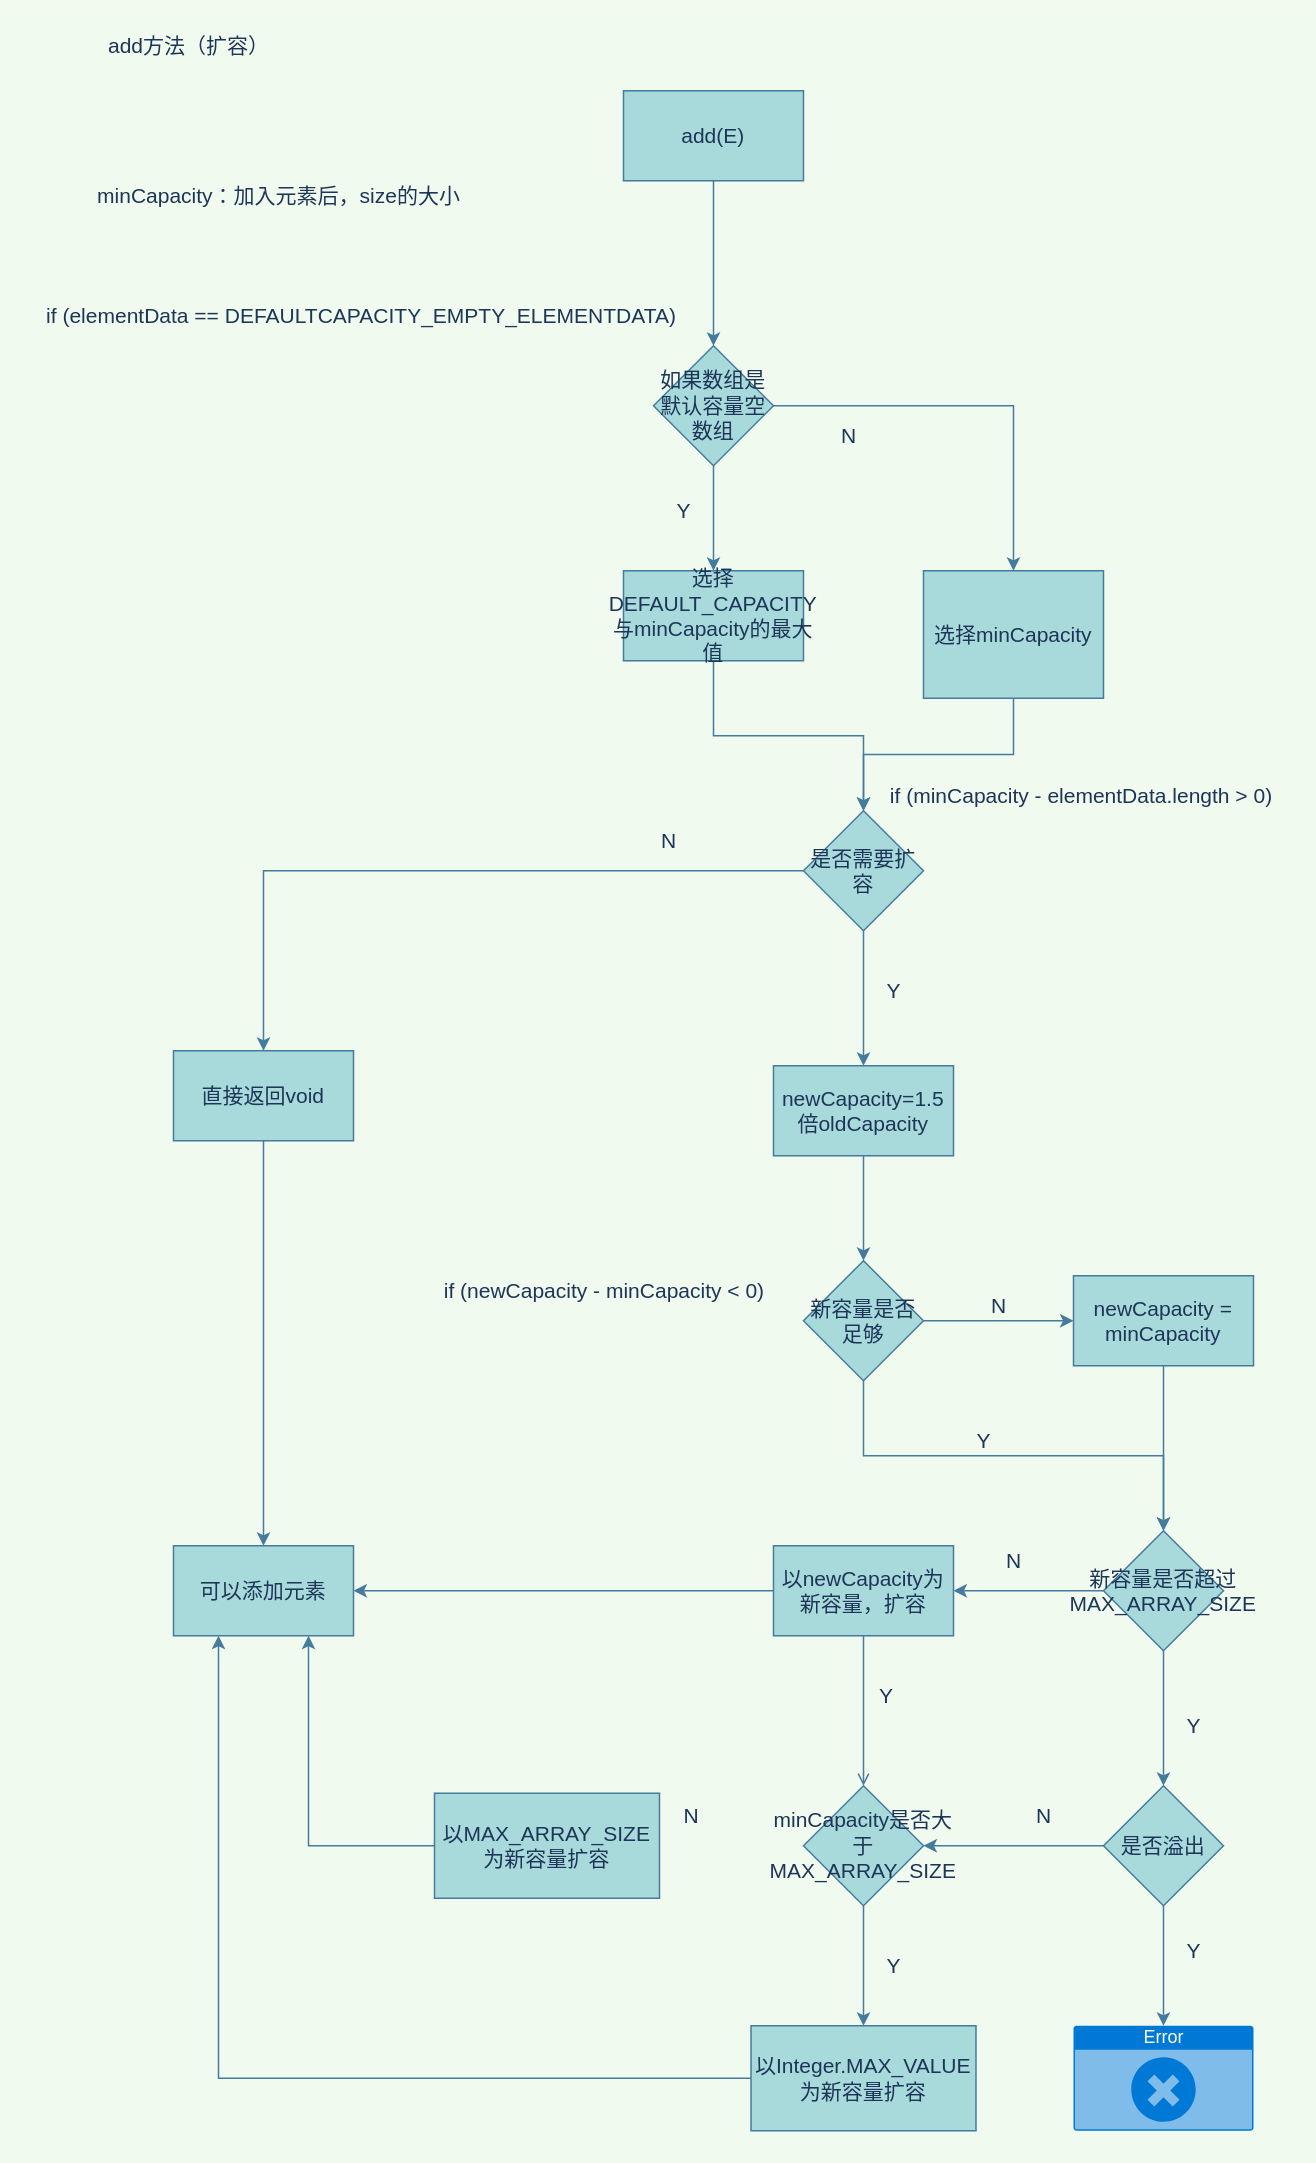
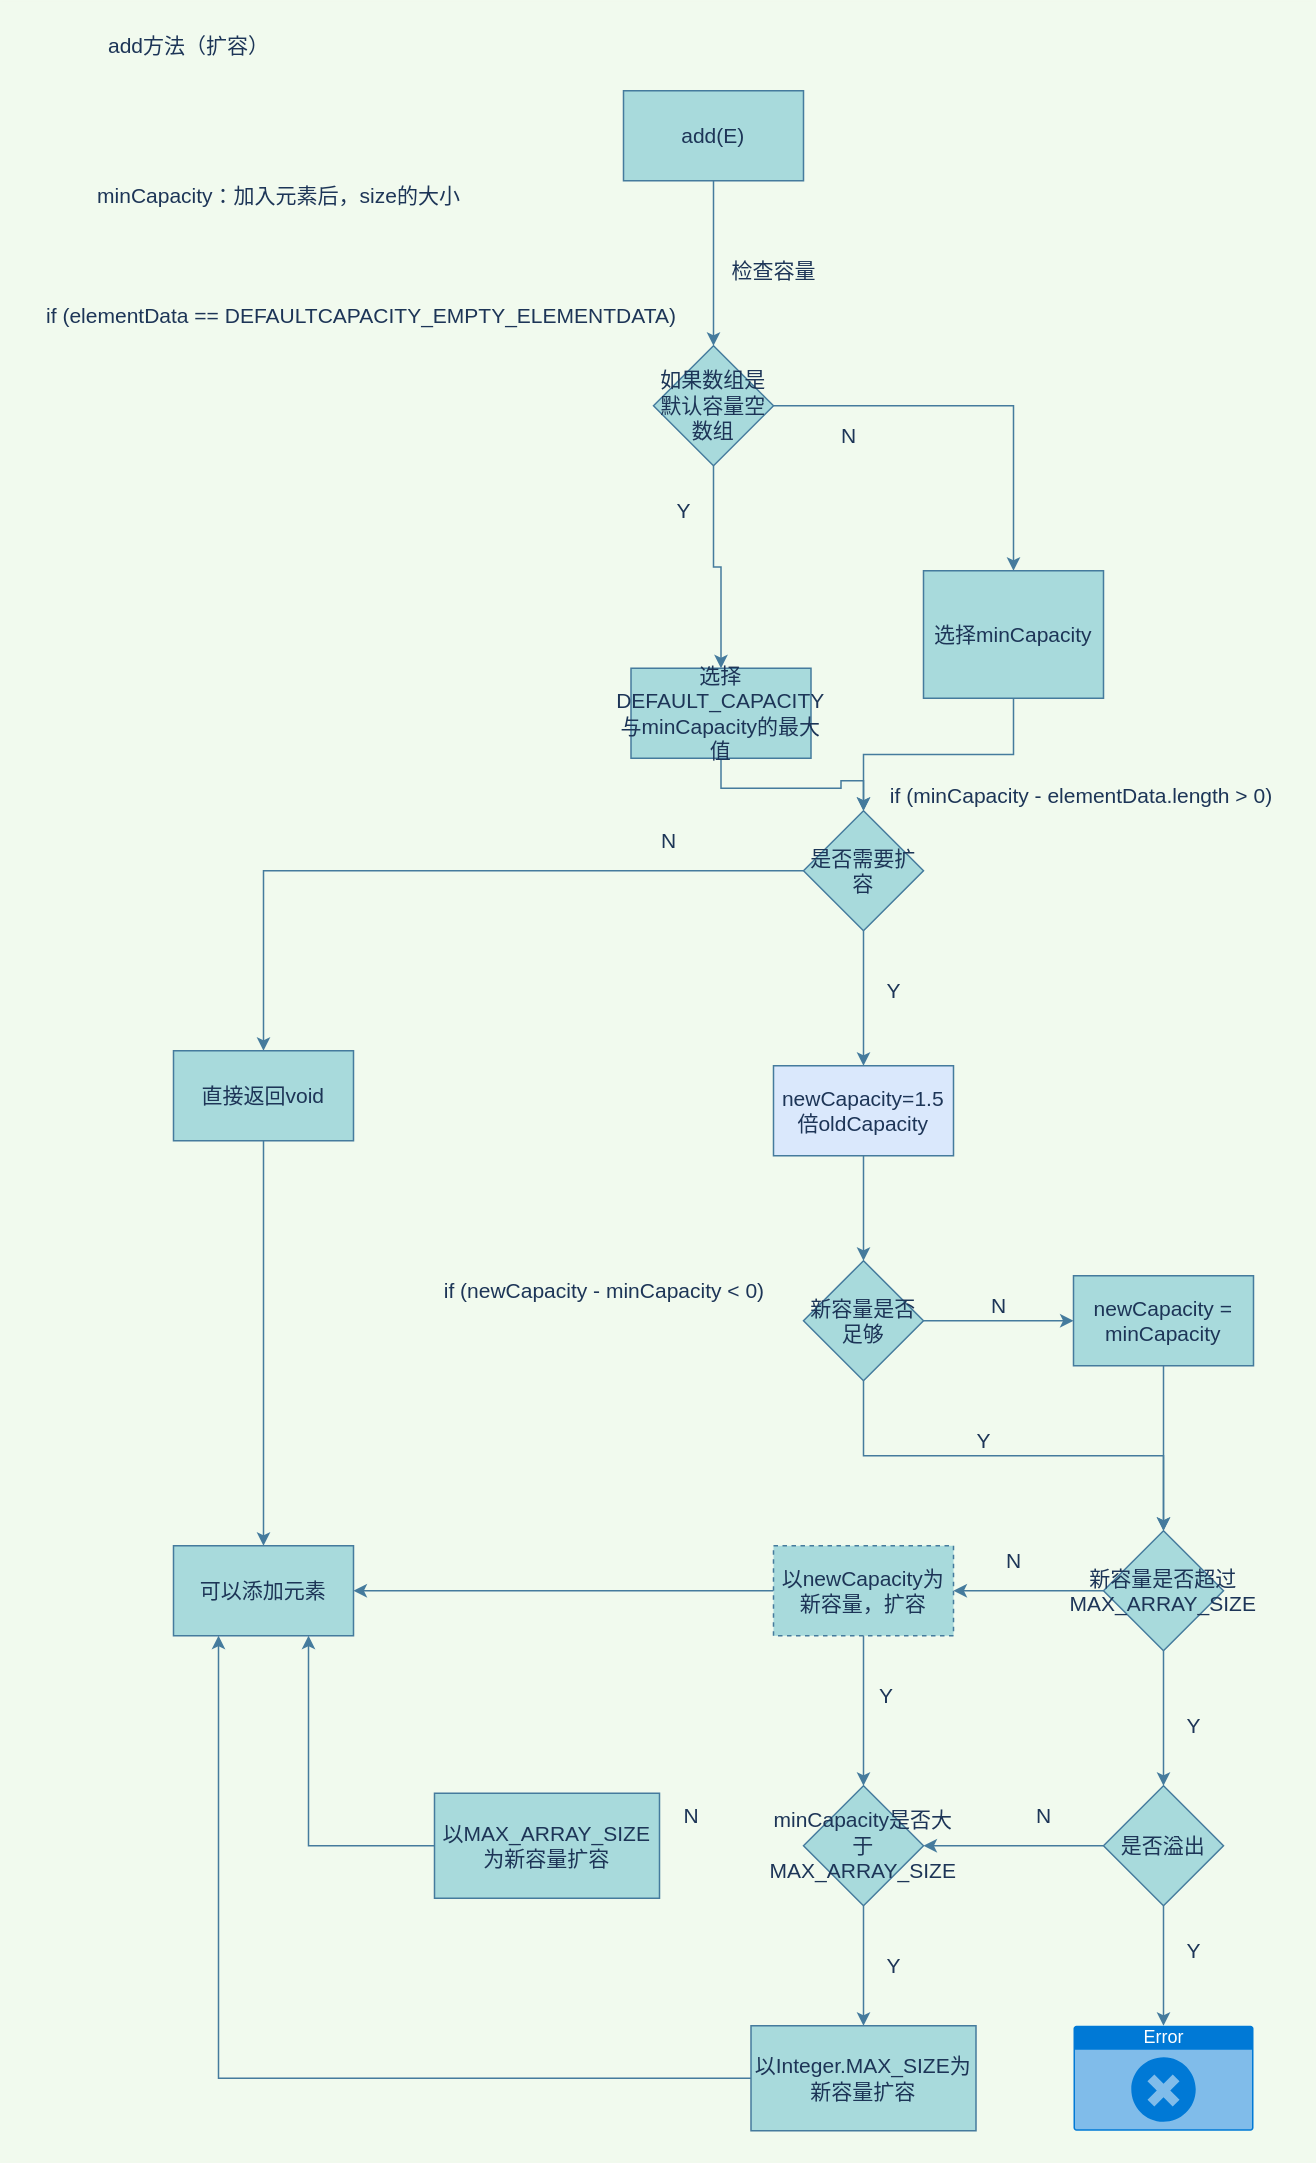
+ <mxCell id="5" value="检查容量" style="text;html=1;align=center;verticalAlign=middle;resizable=0;points=[];autosize=1;fontSize=14;fontColor=#1D3557;" vertex="1" parent="1"><mxGeometry x="480" y="170" width="70" height="20" as="geometry" /></mxCell>
- <mxCell id="10" value="选择DEFAULT_CAPACITY与minCapacity的最大值" style="rounded=0;whiteSpace=wrap;html=1;labelBackgroundColor=none;sketch=0;strokeColor=#457B9D;fillColor=#A8DADC;fontSize=14;fontColor=#1D3557;" vertex="1" parent="1"><mxGeometry x="415" y="380" width="120" height="60" as="geometry" /></mxCell>
+ <mxCell id="10" value="选择DEFAULT_CAPACITY与minCapacity的最大值" style="rounded=0;whiteSpace=wrap;html=1;labelBackgroundColor=none;sketch=0;strokeColor=#457B9D;fillColor=#A8DADC;fontSize=14;fontColor=#1D3557;" vertex="1" parent="1"><mxGeometry x="420" y="445" width="120" height="60" as="geometry" /></mxCell>
- <mxCell id="29" value="newCapacity=1.5倍oldCapacity" style="rounded=0;whiteSpace=wrap;html=1;labelBackgroundColor=none;sketch=0;strokeColor=#457B9D;fillColor=#A8DADC;fontSize=14;fontColor=#1D3557;" vertex="1" parent="1"><mxGeometry x="515" y="710" width="120" height="60" as="geometry" /></mxCell>
+ <mxCell id="29" value="newCapacity=1.5倍oldCapacity" style="rounded=0;whiteSpace=wrap;html=1;labelBackgroundColor=none;sketch=0;strokeColor=#457B9D;fillColor=#dae8fc;fontSize=14;fontColor=#1D3557;" vertex="1" parent="1"><mxGeometry x="515" y="710" width="120" height="60" as="geometry" /></mxCell>
- <mxCell id="43" value="以newCapacity为新容量，扩容" style="rounded=0;whiteSpace=wrap;html=1;labelBackgroundColor=none;sketch=0;strokeColor=#457B9D;fillColor=#A8DADC;fontSize=14;fontColor=#1D3557;" vertex="1" parent="1"><mxGeometry x="515" y="1030" width="120" height="60" as="geometry" /></mxCell>
+ <mxCell id="43" value="以newCapacity为新容量，扩容" style="rounded=0;whiteSpace=wrap;html=1;labelBackgroundColor=none;sketch=0;strokeColor=#457B9D;fillColor=#A8DADC;fontSize=14;fontColor=#1D3557;dashed=1;" vertex="1" parent="1"><mxGeometry x="515" y="1030" width="120" height="60" as="geometry" /></mxCell>
- <mxCell id="44" style="edgeStyle=orthogonalEdgeStyle;curved=0;rounded=0;sketch=0;orthogonalLoop=1;jettySize=auto;html=1;exitX=0.5;exitY=1;exitDx=0;exitDy=0;entryX=0.5;entryY=0;entryDx=0;entryDy=0;strokeColor=#457B9D;fillColor=#A8DADC;fontSize=14;fontColor=#1D3557;endArrow=open;" edge="1" parent="1" source="43" target="47"><mxGeometry relative="1" as="geometry"><mxPoint x="611" y="1100" as="sourcePoint" /><mxPoint x="611" y="1195" as="targetPoint" /></mxGeometry></mxCell>
+ <mxCell id="44" style="edgeStyle=orthogonalEdgeStyle;curved=0;rounded=0;sketch=0;orthogonalLoop=1;jettySize=auto;html=1;exitX=0.5;exitY=1;exitDx=0;exitDy=0;entryX=0.5;entryY=0;entryDx=0;entryDy=0;strokeColor=#457B9D;fillColor=#A8DADC;fontSize=14;fontColor=#1D3557;" edge="1" parent="1" source="43" target="47"><mxGeometry relative="1" as="geometry"><mxPoint x="611" y="1100" as="sourcePoint" /><mxPoint x="611" y="1195" as="targetPoint" /></mxGeometry></mxCell>
- <mxCell id="49" value="以Integer.MAX_VALUE为新容量扩容" style="rounded=0;whiteSpace=wrap;html=1;labelBackgroundColor=none;sketch=0;strokeColor=#457B9D;fillColor=#A8DADC;fontSize=14;fontColor=#1D3557;" vertex="1" parent="1"><mxGeometry x="500" y="1350" width="150" height="70" as="geometry" /></mxCell>
+ <mxCell id="49" value="以Integer.MAX_SIZE为新容量扩容" style="rounded=0;whiteSpace=wrap;html=1;labelBackgroundColor=none;sketch=0;strokeColor=#457B9D;fillColor=#A8DADC;fontSize=14;fontColor=#1D3557;" vertex="1" parent="1"><mxGeometry x="500" y="1350" width="150" height="70" as="geometry" /></mxCell>
